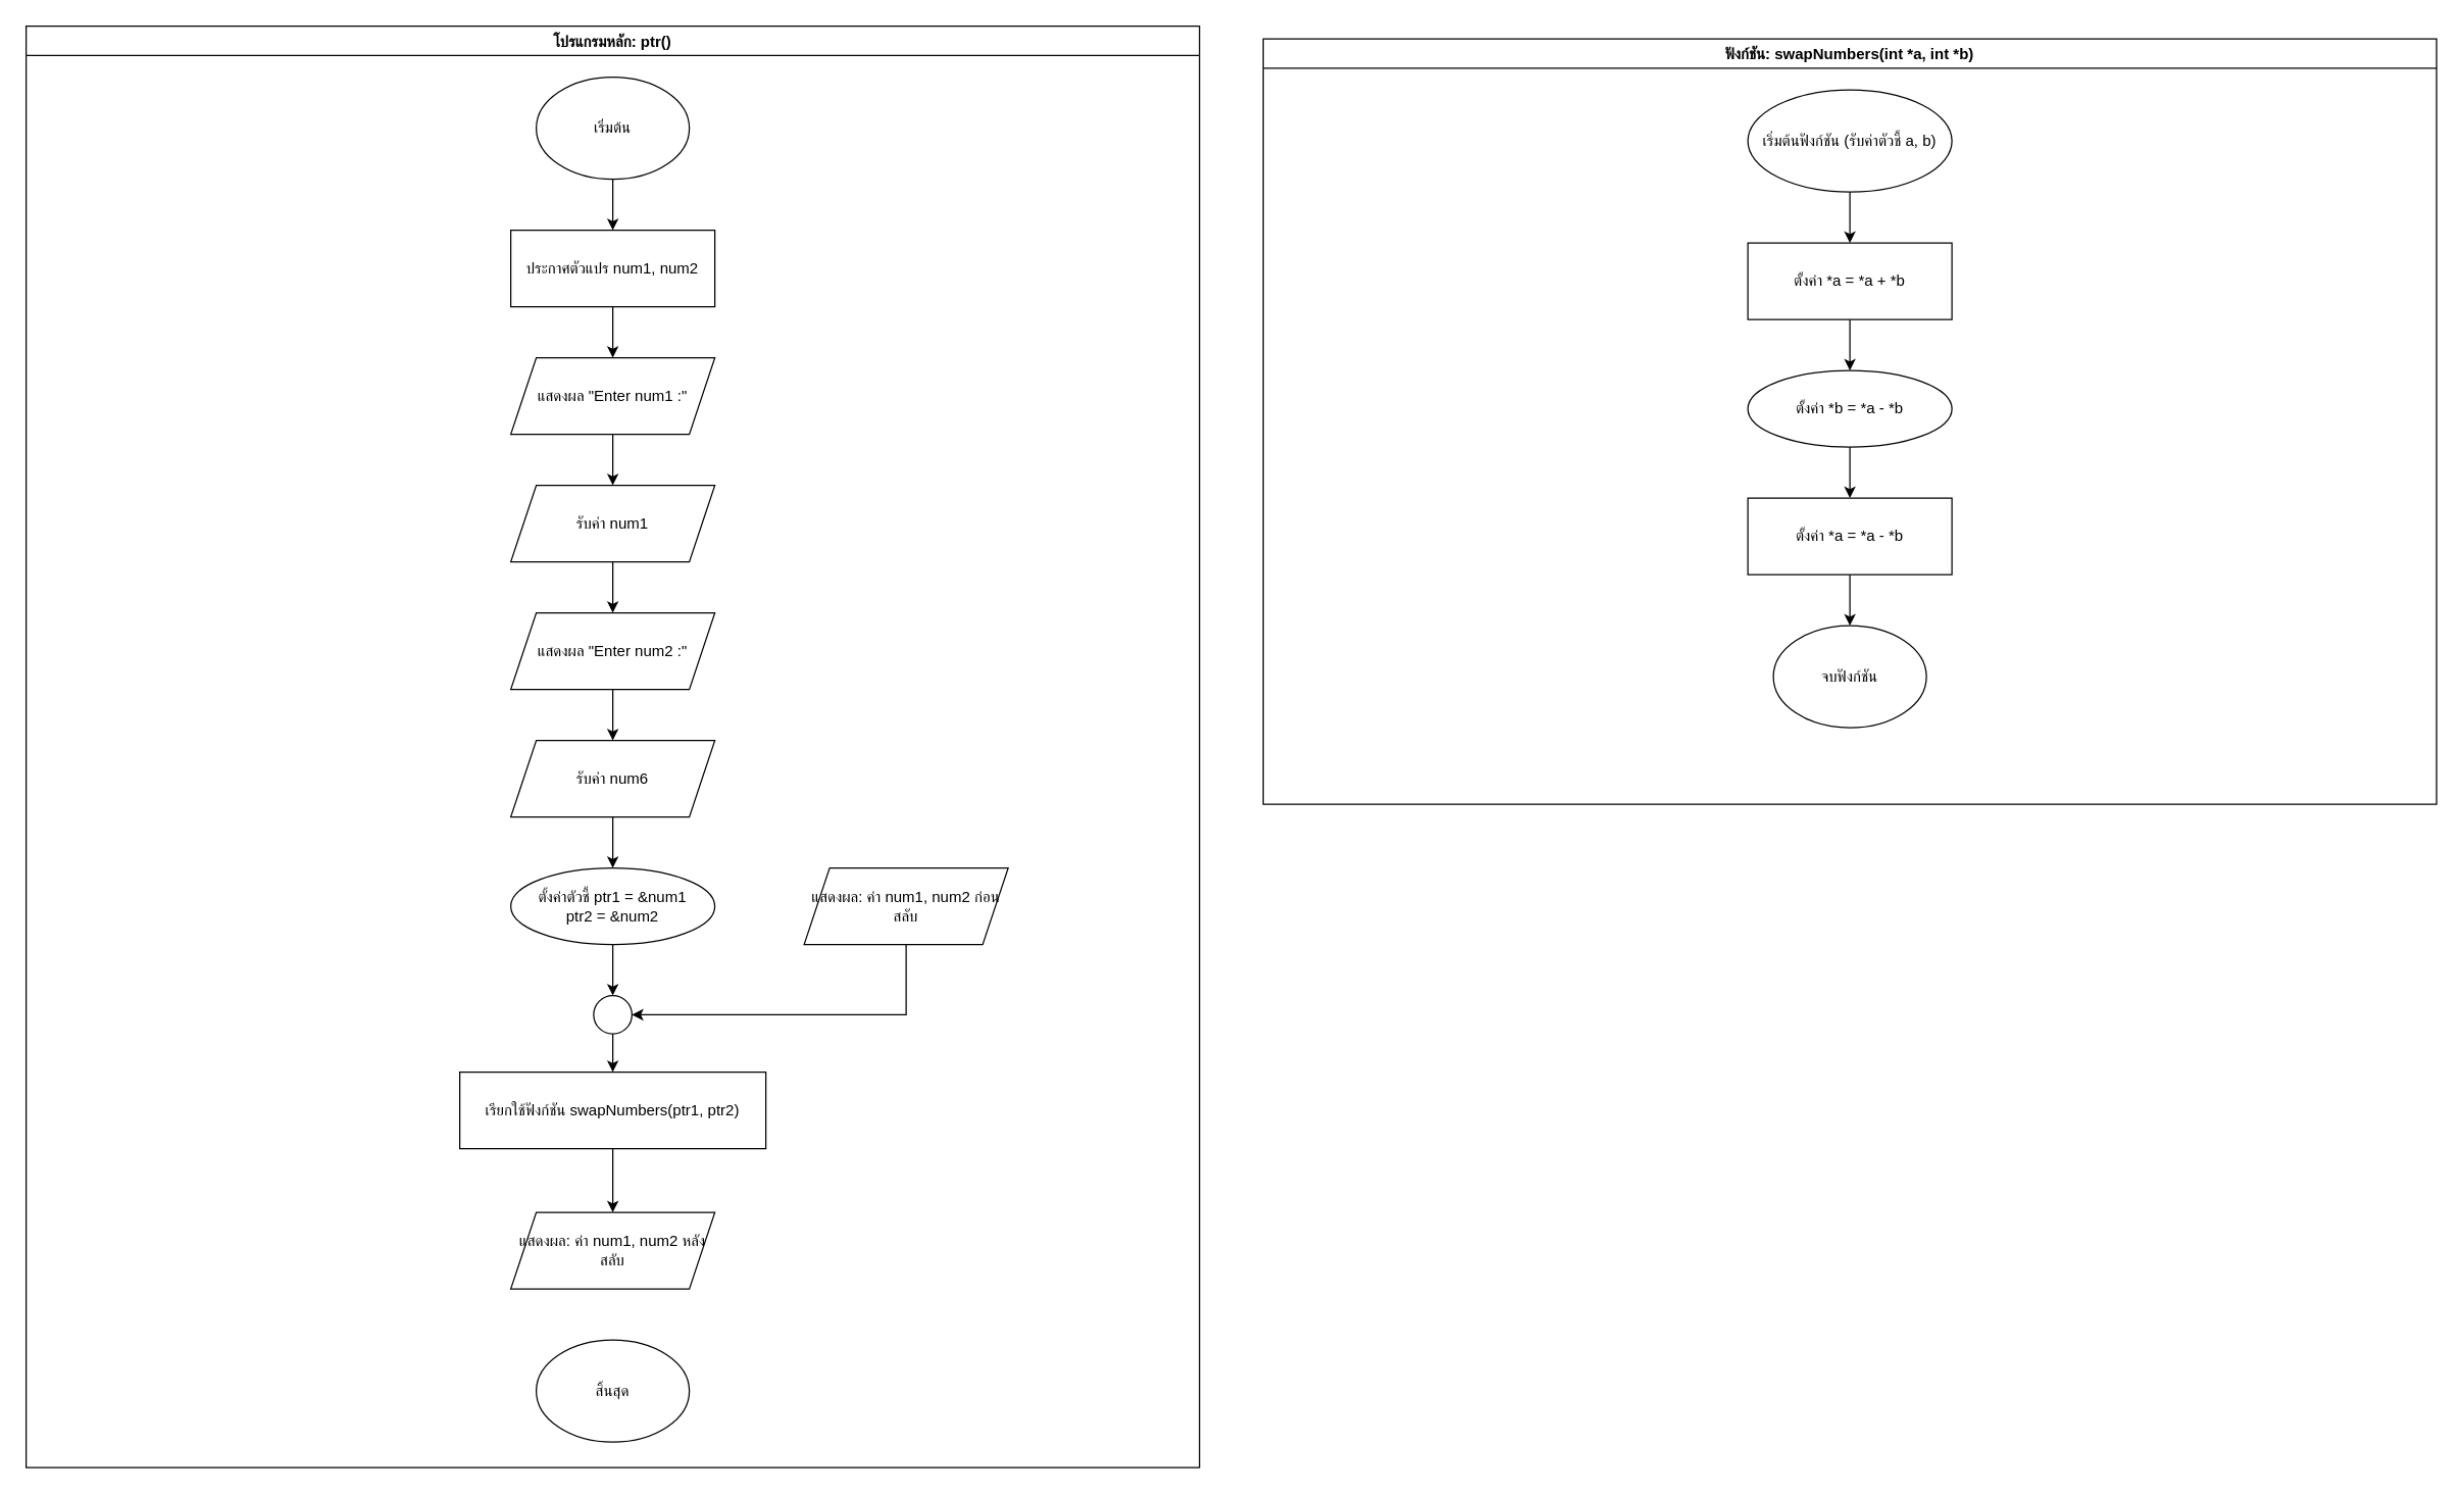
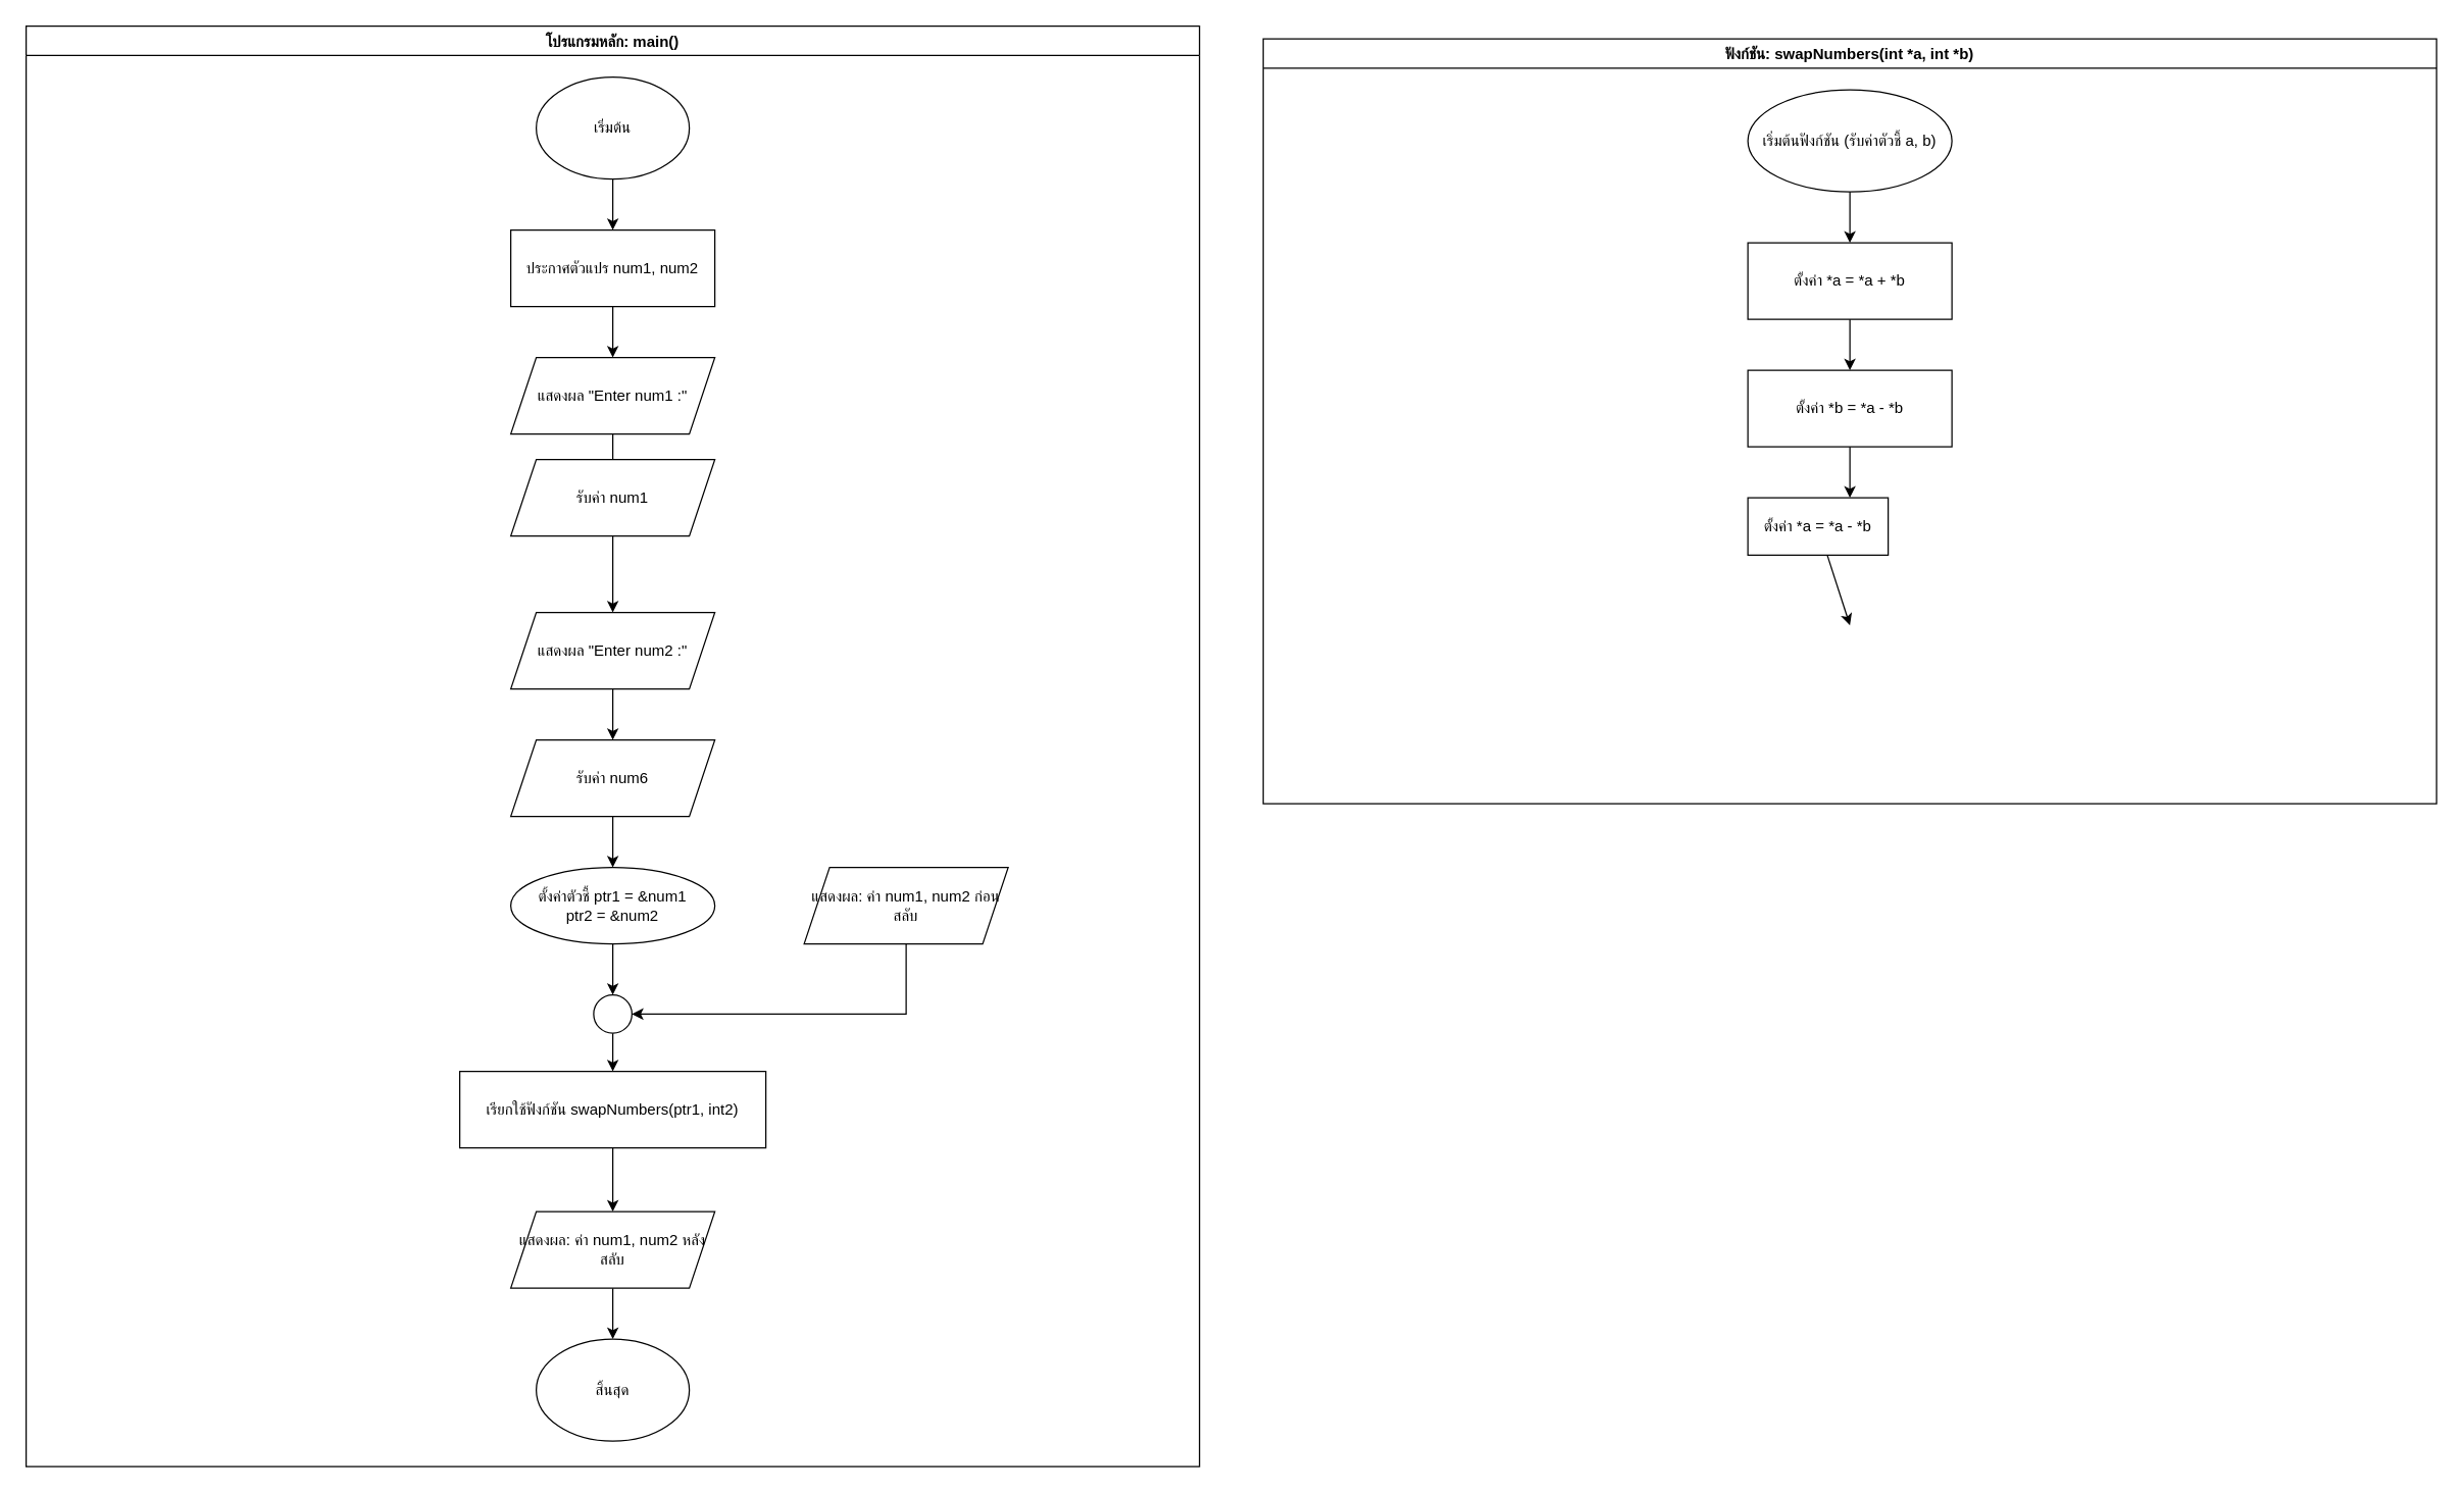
- <mxCell id="2" value="โปรแกรมหลัก: ptr()" style="swimlane;startSize=23;" vertex="1" parent="1"><mxGeometry x="20" y="20" width="920" height="1130" as="geometry" /></mxCell>
+ <mxCell id="2" value="โปรแกรมหลัก: main()" style="swimlane;startSize=23;" vertex="1" parent="1"><mxGeometry x="20" y="20" width="920" height="1130" as="geometry" /></mxCell>
- <mxCell id="31" value="ตั้งค่า *b = *a - *b" style="ellipse;whiteSpace=wrap;html=1;" vertex="1" parent="26"><mxGeometry x="380" y="260" width="160" height="60" as="geometry" /></mxCell>
+ <mxCell id="31" value="ตั้งค่า *b = *a - *b" style="rounded=0;whiteSpace=wrap;html=1;" vertex="1" parent="26"><mxGeometry x="380" y="260" width="160" height="60" as="geometry" /></mxCell>
- <mxCell id="9" value="รับค่า num1" style="shape=parallelogram;perimeter=parallelogramPerimeter;whiteSpace=wrap;html=1;fixedSize=1;" vertex="1" parent="2"><mxGeometry x="380" y="360" width="160" height="60" as="geometry" /></mxCell>
+ <mxCell id="9" value="รับค่า num1" style="shape=parallelogram;perimeter=parallelogramPerimeter;whiteSpace=wrap;html=1;fixedSize=1;" vertex="1" parent="2"><mxGeometry x="380" y="340" width="160" height="60" as="geometry" /></mxCell>
- <mxCell id="33" value="ตั้งค่า *a = *a - *b" style="rounded=0;whiteSpace=wrap;html=1;" vertex="1" parent="26"><mxGeometry x="380" y="360" width="160" height="60" as="geometry" /></mxCell>
+ <mxCell id="33" value="ตั้งค่า *a = *a - *b" style="rounded=0;whiteSpace=wrap;html=1;" vertex="1" parent="26"><mxGeometry x="380" y="360" width="110" height="45" as="geometry" /></mxCell>
- <mxCell id="35" value="จบฟังก์ชัน" style="ellipse;whiteSpace=wrap;html=1;" vertex="1" parent="26"><mxGeometry x="400" y="460" width="120" height="80" as="geometry" /></mxCell>
- <mxCell id="25" value="&lt;span&gt;เรียกใช้ฟังก์ชัน swapNumbers(ptr1, ptr2)&lt;/span&gt;" style="rounded=0;whiteSpace=wrap;html=1;" vertex="1" parent="2"><mxGeometry x="340" y="820" width="240" height="60" as="geometry" /></mxCell>
+ <mxCell id="25" value="&lt;span&gt;เรียกใช้ฟังก์ชัน swapNumbers(ptr1, int2)&lt;/span&gt;" style="rounded=0;whiteSpace=wrap;html=1;" vertex="1" parent="2"><mxGeometry x="340" y="820" width="240" height="60" as="geometry" /></mxCell>
+ <mxCell id="19" value="" style="edgeStyle=orthogonalEdgeStyle;rounded=0;orthogonalLoop=1;jettySize=auto;html=1;" edge="1" parent="2" source="20" target="21"><mxGeometry relative="1" as="geometry" /></mxCell>
